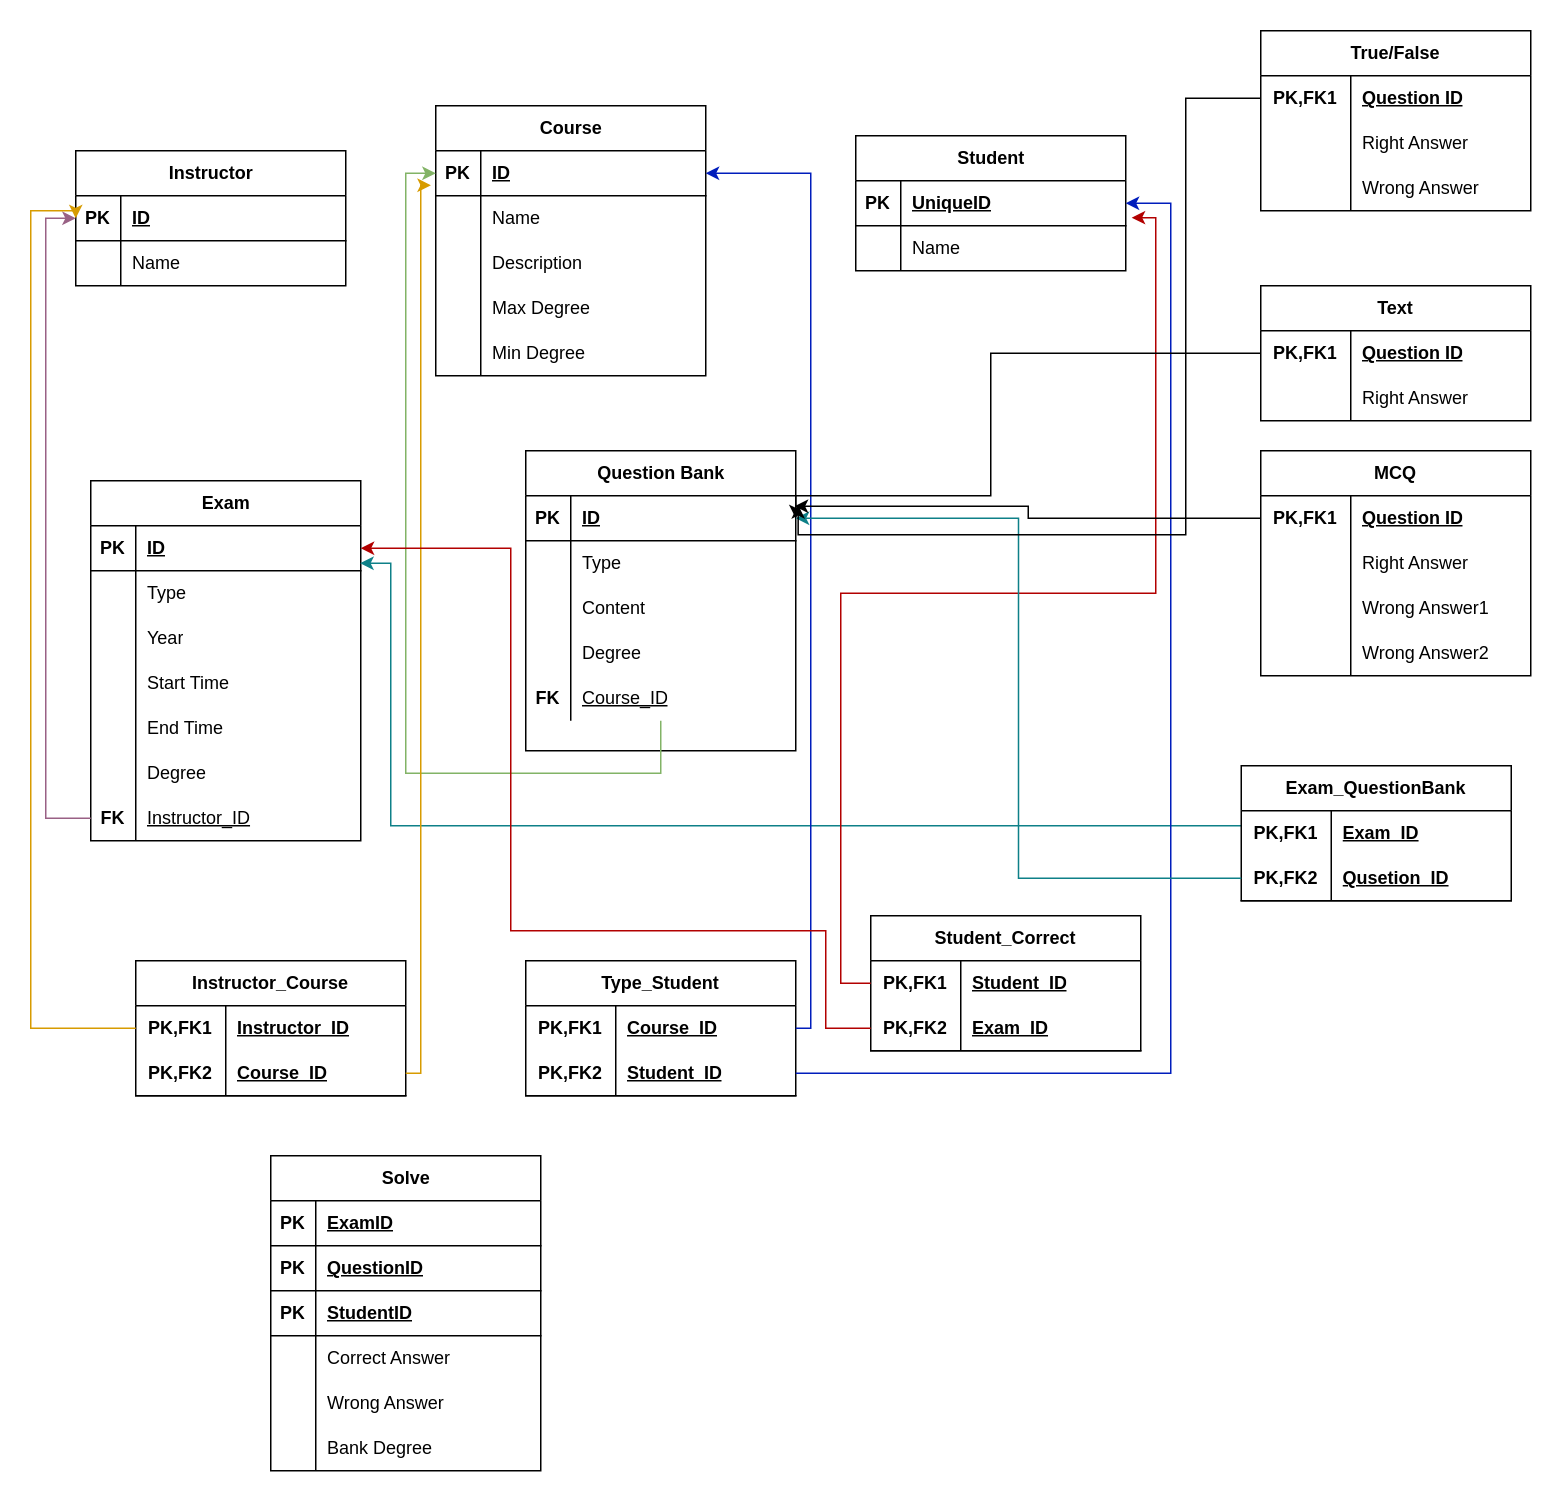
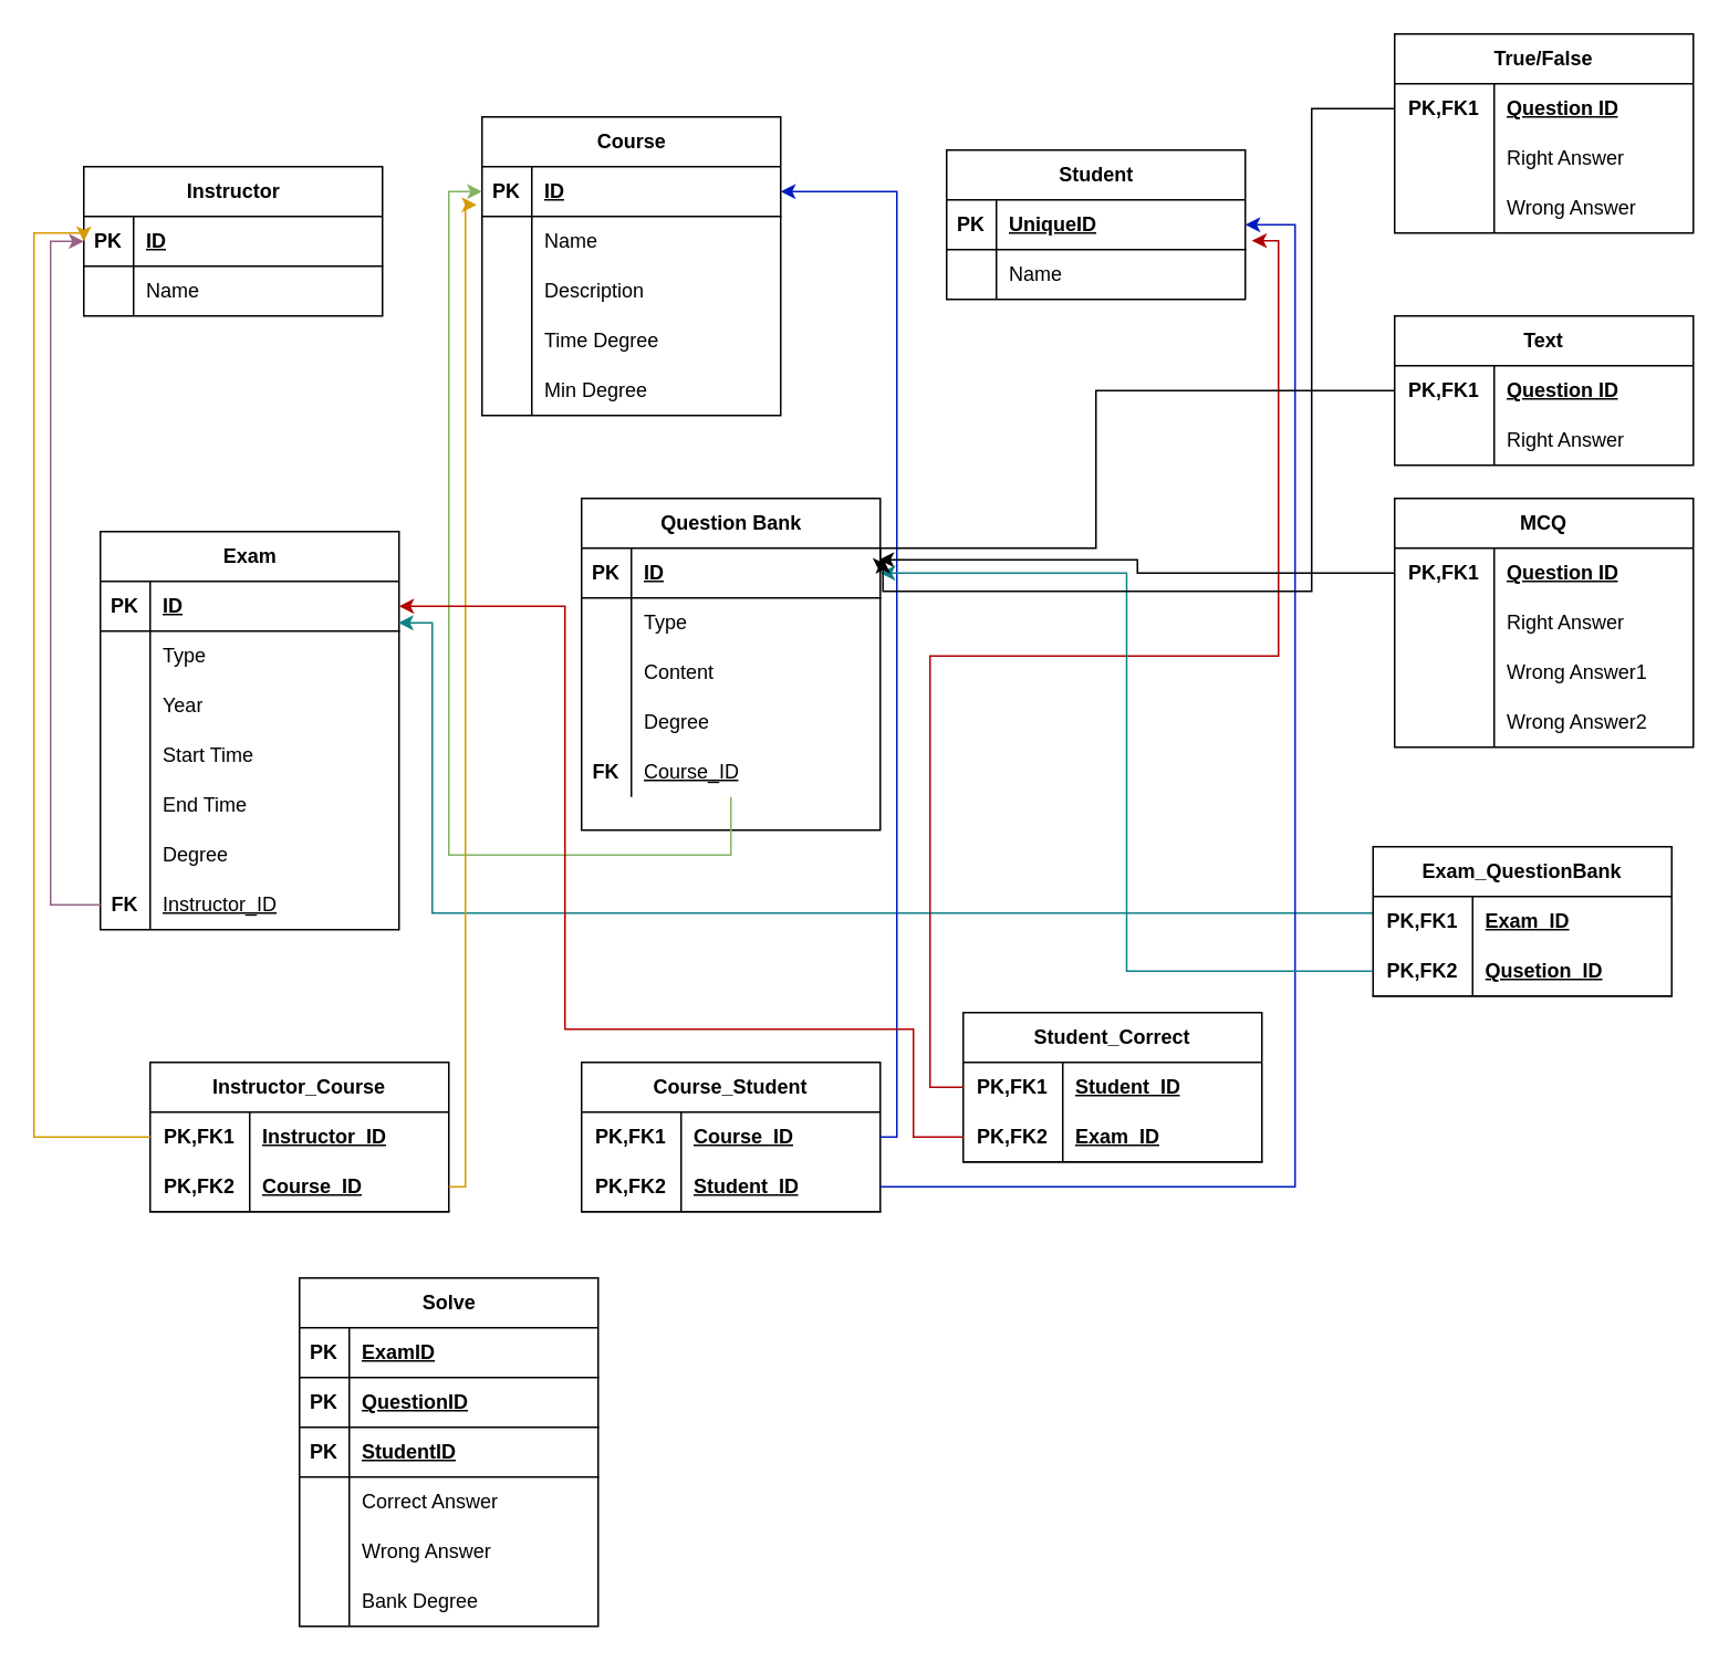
- <mxCell id="21" value="Max Degree" style="shape=partialRectangle;connectable=0;fillColor=none;top=0;left=0;bottom=0;right=0;align=left;spacingLeft=6;overflow=hidden;whiteSpace=wrap;html=1;" parent="19" vertex="1"><mxGeometry x="30" width="150" height="30" as="geometry"><mxRectangle width="150" height="30" as="alternateBounds" /></mxGeometry></mxCell>
+ <mxCell id="21" value="Time Degree" style="shape=partialRectangle;connectable=0;fillColor=none;top=0;left=0;bottom=0;right=0;align=left;spacingLeft=6;overflow=hidden;whiteSpace=wrap;html=1;" parent="19" vertex="1"><mxGeometry x="30" width="150" height="30" as="geometry"><mxRectangle width="150" height="30" as="alternateBounds" /></mxGeometry></mxCell>
- <mxCell id="79" value="Type_Student" style="shape=table;startSize=30;container=1;collapsible=1;childLayout=tableLayout;fixedRows=1;rowLines=0;fontStyle=1;align=center;resizeLast=1;html=1;whiteSpace=wrap;" parent="1" vertex="1"><mxGeometry x="350" y="640" width="180" height="90" as="geometry" /></mxCell>
+ <mxCell id="79" value="Course_Student" style="shape=table;startSize=30;container=1;collapsible=1;childLayout=tableLayout;fixedRows=1;rowLines=0;fontStyle=1;align=center;resizeLast=1;html=1;whiteSpace=wrap;" parent="1" vertex="1"><mxGeometry x="350" y="640" width="180" height="90" as="geometry" /></mxCell>
